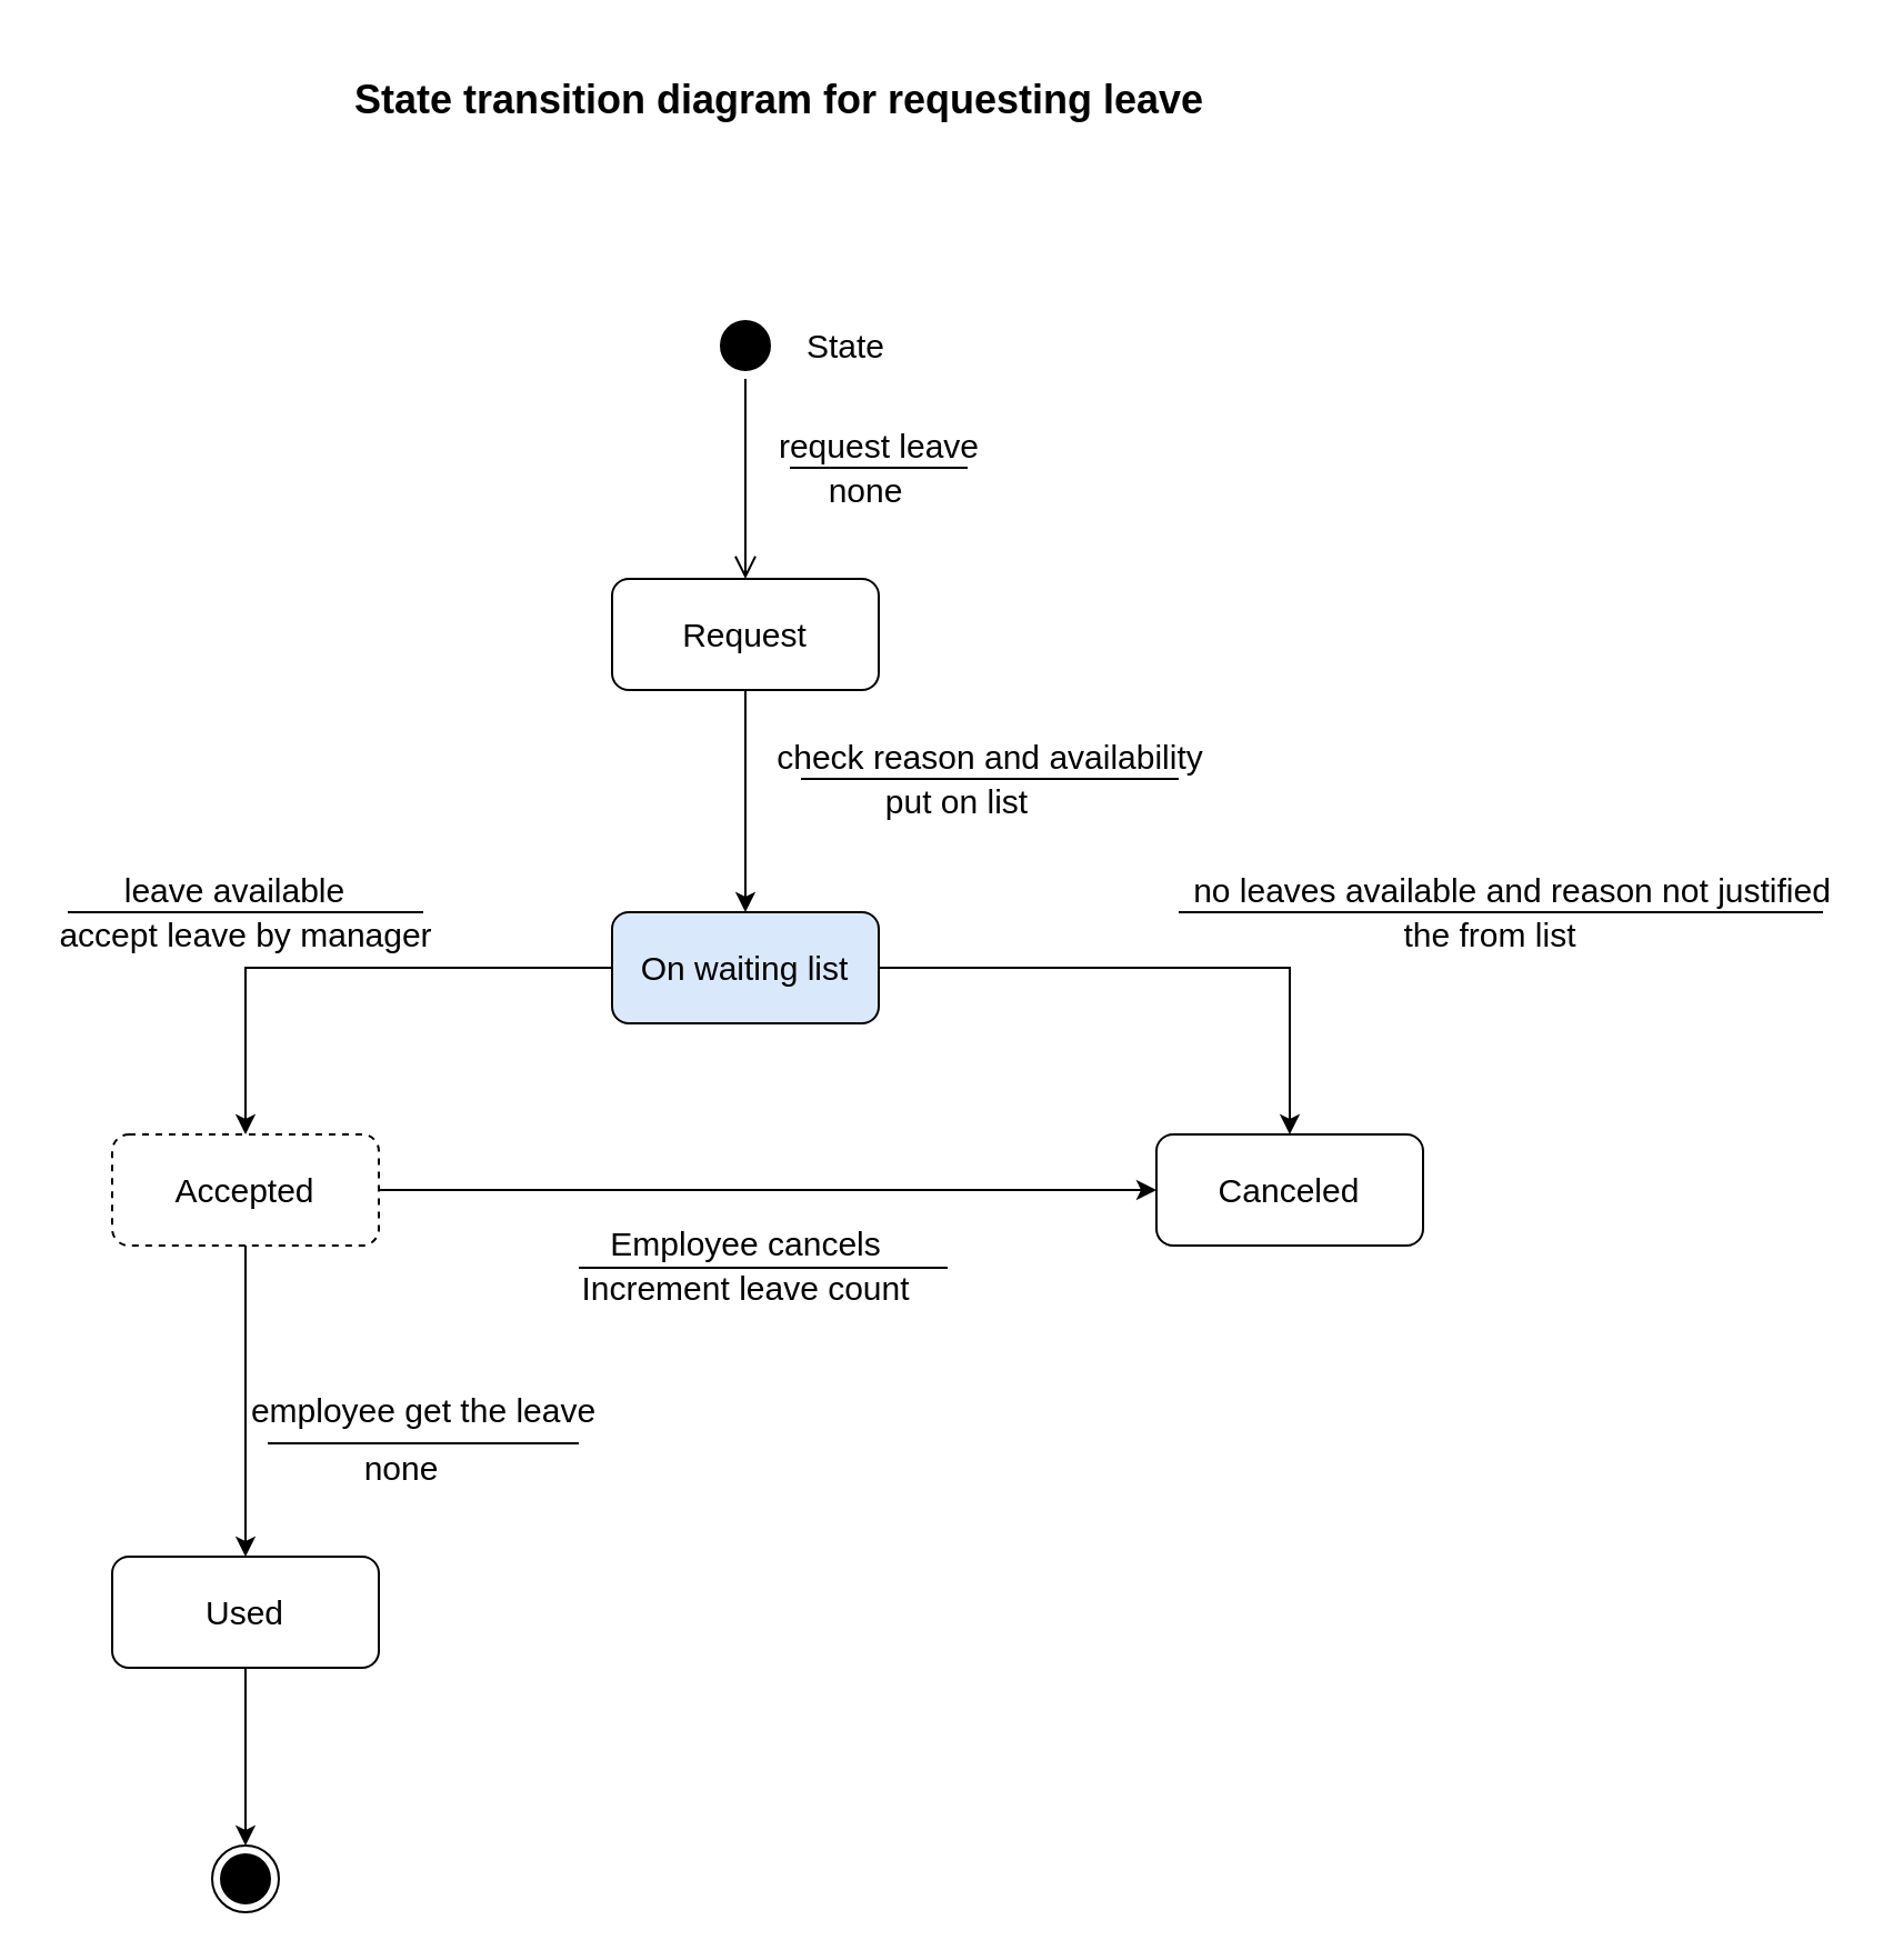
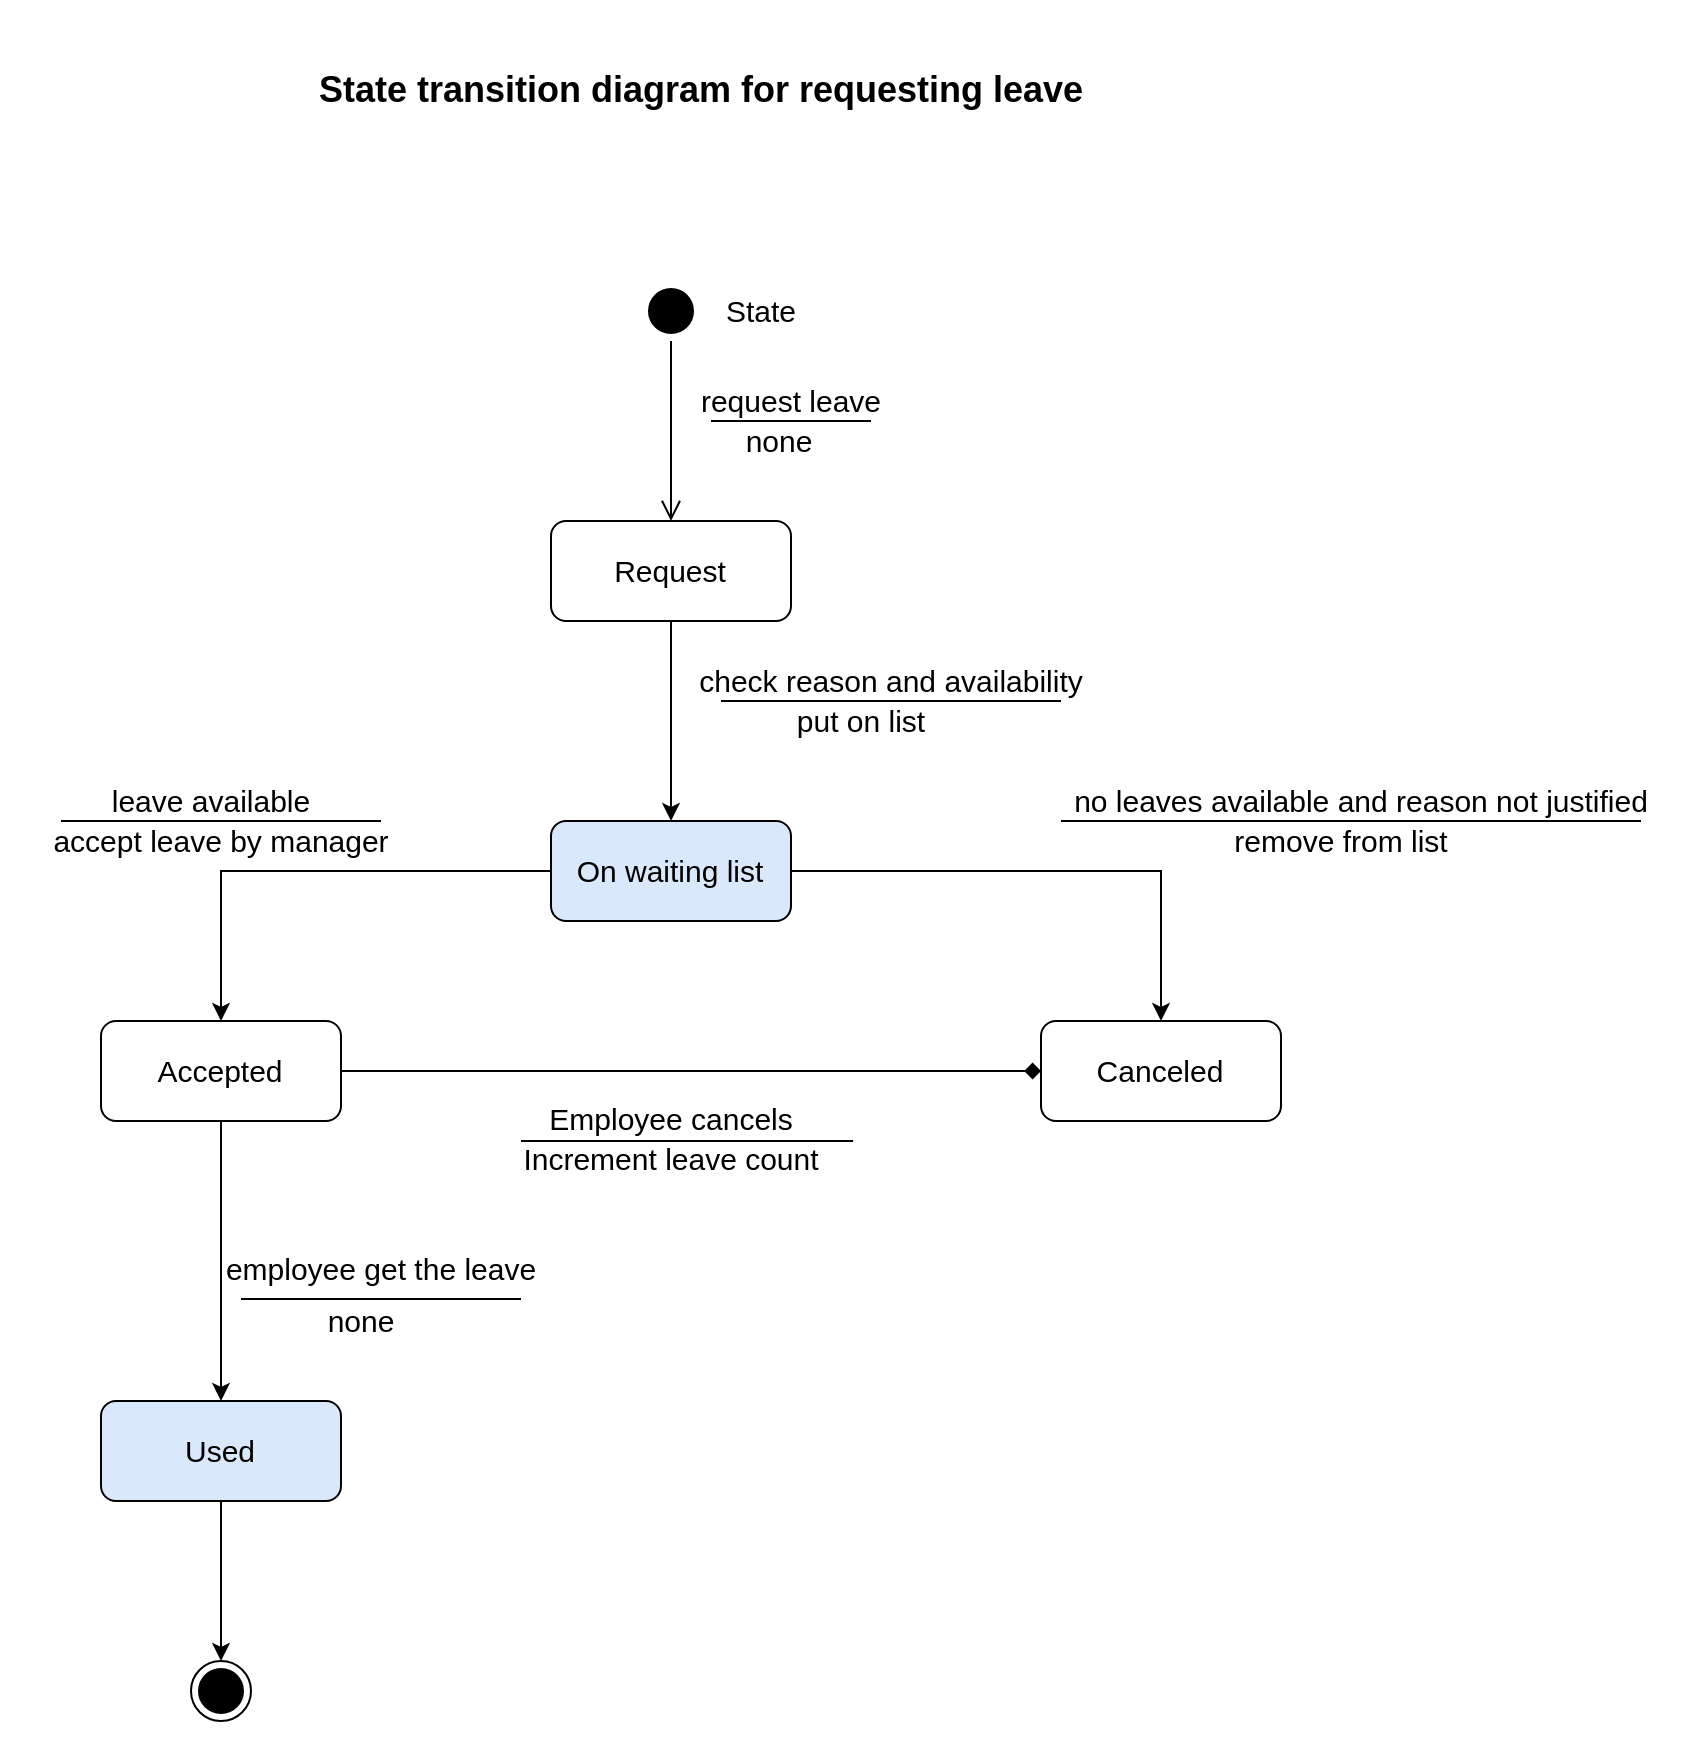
- <mxCell id="28" value="the from list" style="text;html=1;align=center;verticalAlign=middle;resizable=0;points=[];autosize=1;fontSize=15;" parent="1" vertex="1"><mxGeometry x="610" y="410" width="120" height="20" as="geometry" /></mxCell>
+ <mxCell id="28" value="remove from list" style="text;html=1;align=center;verticalAlign=middle;resizable=0;points=[];autosize=1;fontSize=15;" parent="1" vertex="1"><mxGeometry x="610" y="410" width="120" height="20" as="geometry" /></mxCell>
- <mxCell id="12" value="Accepted" style="rounded=1;whiteSpace=wrap;html=1;fontSize=15;dashed=1;" parent="1" vertex="1"><mxGeometry x="50" y="510" width="120" height="50" as="geometry" /></mxCell>
+ <mxCell id="12" value="Accepted" style="rounded=1;whiteSpace=wrap;html=1;fontSize=15;" parent="1" vertex="1"><mxGeometry x="50" y="510" width="120" height="50" as="geometry" /></mxCell>
- <mxCell id="10" value="" style="edgeStyle=orthogonalEdgeStyle;rounded=0;orthogonalLoop=1;jettySize=auto;html=1;entryX=0;entryY=0.5;entryDx=0;entryDy=0;fontSize=15;" parent="1" source="12" target="9" edge="1"><mxGeometry relative="1" as="geometry"><mxPoint x="250" y="535" as="targetPoint" /></mxGeometry></mxCell>
+ <mxCell id="10" value="" style="edgeStyle=orthogonalEdgeStyle;rounded=0;orthogonalLoop=1;jettySize=auto;html=1;entryX=0;entryY=0.5;entryDx=0;entryDy=0;fontSize=15;endArrow=diamond;" parent="1" source="12" target="9" edge="1"><mxGeometry relative="1" as="geometry"><mxPoint x="250" y="535" as="targetPoint" /></mxGeometry></mxCell>
- <mxCell id="14" value="Used" style="rounded=1;whiteSpace=wrap;html=1;fontSize=15;" parent="1" vertex="1"><mxGeometry x="50" y="700" width="120" height="50" as="geometry" /></mxCell>
+ <mxCell id="14" value="Used" style="rounded=1;whiteSpace=wrap;html=1;fontSize=15;fillColor=#dae8fc;" parent="1" vertex="1"><mxGeometry x="50" y="700" width="120" height="50" as="geometry" /></mxCell>
